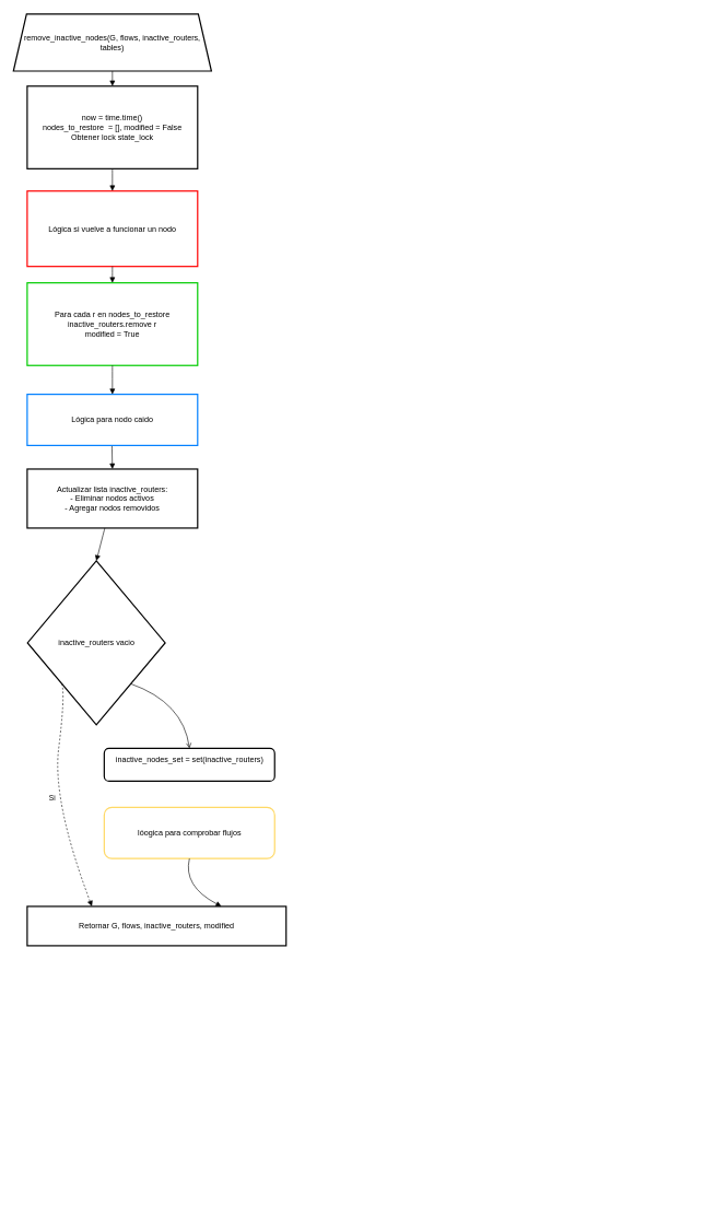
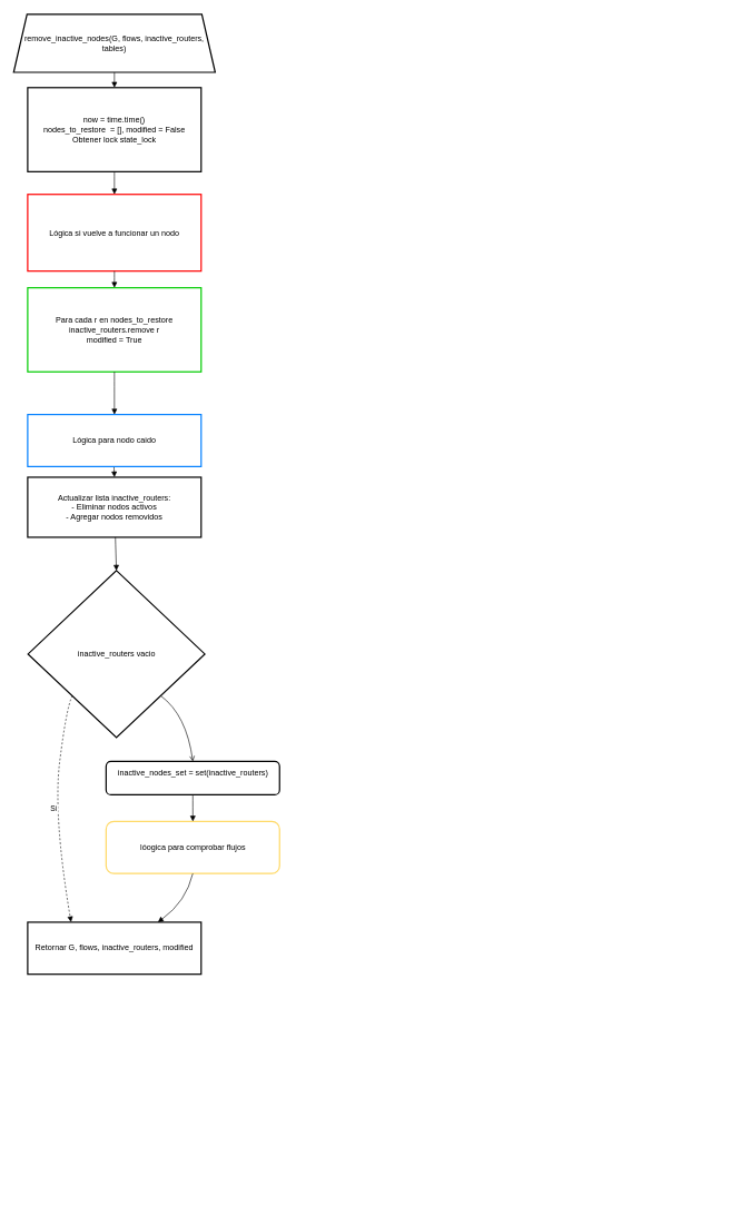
- <mxCell id="12" value="Lógica para nodo caido" style="whiteSpace=wrap;strokeWidth=2;strokeColor=#007FFF;" vertex="1" parent="1"><mxGeometry x="41" y="600" width="260" height="78" as="geometry" /></mxCell>
+ <mxCell id="12" value="Lógica para nodo caido" style="whiteSpace=wrap;strokeWidth=2;strokeColor=#007FFF;" vertex="1" parent="1"><mxGeometry x="41" y="620" width="260" height="78" as="geometry" /></mxCell>
- <mxCell id="4" value="inactive_routers vacio" style="rhombus;strokeWidth=2;whiteSpace=wrap;" vertex="1" parent="1"><mxGeometry x="41.5" y="854" width="210" height="250" as="geometry" /></mxCell>
+ <mxCell id="4" value="inactive_routers vacio" style="rhombus;strokeWidth=2;whiteSpace=wrap;" vertex="1" parent="1"><mxGeometry x="41.5" y="854" width="265" height="250" as="geometry" /></mxCell>
+ <mxCell id="21" value="" style="curved=1;startArrow=none;endArrow=block;exitX=0.5;exitY=1;entryX=0.5;entryY=0;rounded=0;entryDx=0;entryDy=0;exitDx=0;exitDy=0;" edge="1" parent="1" source="20" target="15"><mxGeometry relative="1" as="geometry"><Array as="points" /><mxPoint x="332" y="1330" as="sourcePoint" /><mxPoint x="279" y="1403" as="targetPoint" /></mxGeometry></mxCell>
- <mxCell id="5" value="Retornar G, flows, inactive_routers, modified" style="whiteSpace=wrap;strokeWidth=2;" vertex="1" parent="1"><mxGeometry x="41" y="1381" width="395" height="60" as="geometry" /></mxCell>
+ <mxCell id="5" value="Retornar G, flows, inactive_routers, modified" style="whiteSpace=wrap;strokeWidth=2;" vertex="1" parent="1"><mxGeometry x="41" y="1381" width="260" height="78" as="geometry" /></mxCell>
